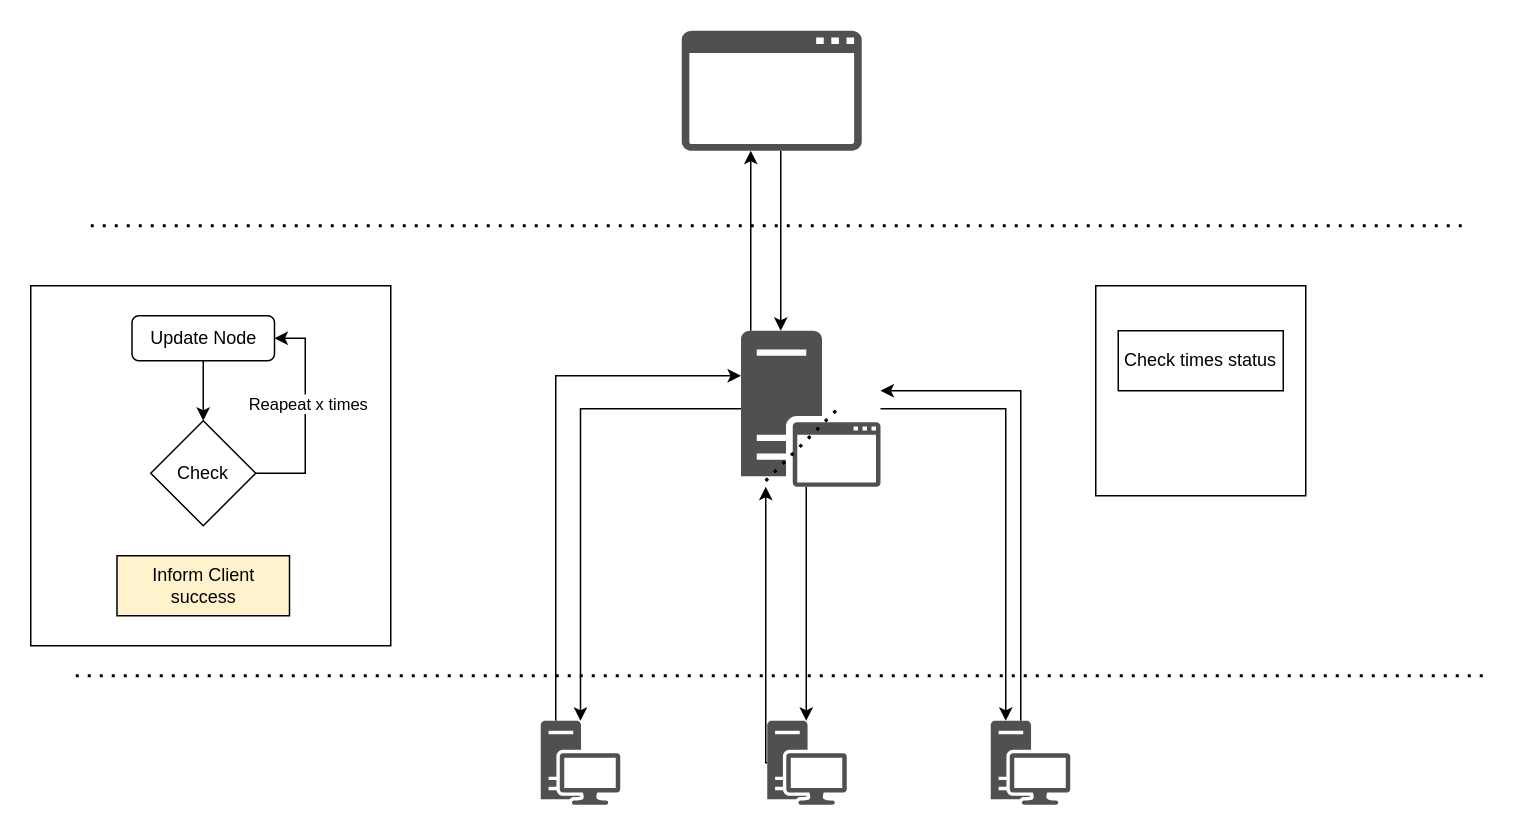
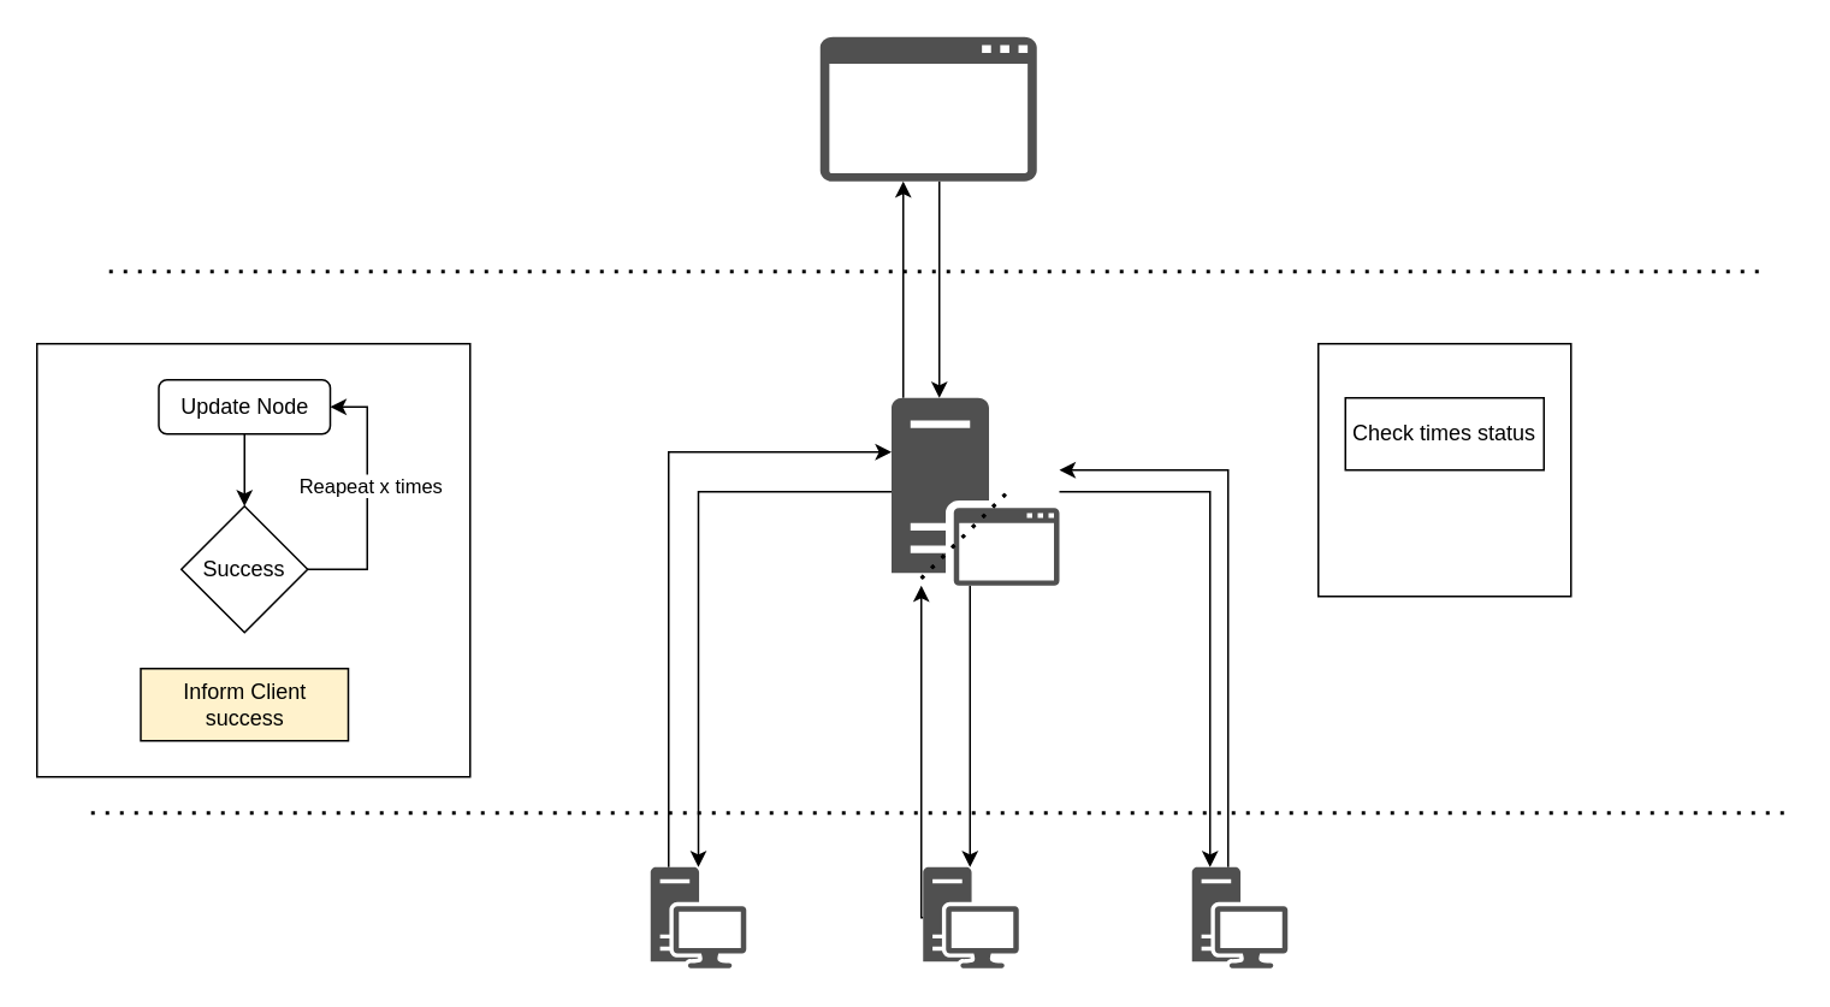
- <mxCell id="18" value="Check" style="rhombus;whiteSpace=wrap;html=1;" vertex="1" parent="1"><mxGeometry x="100" y="280" width="70" height="70" as="geometry" /></mxCell>
+ <mxCell id="18" value="Success" style="rhombus;whiteSpace=wrap;html=1;" vertex="1" parent="1"><mxGeometry x="100" y="280" width="70" height="70" as="geometry" /></mxCell>
